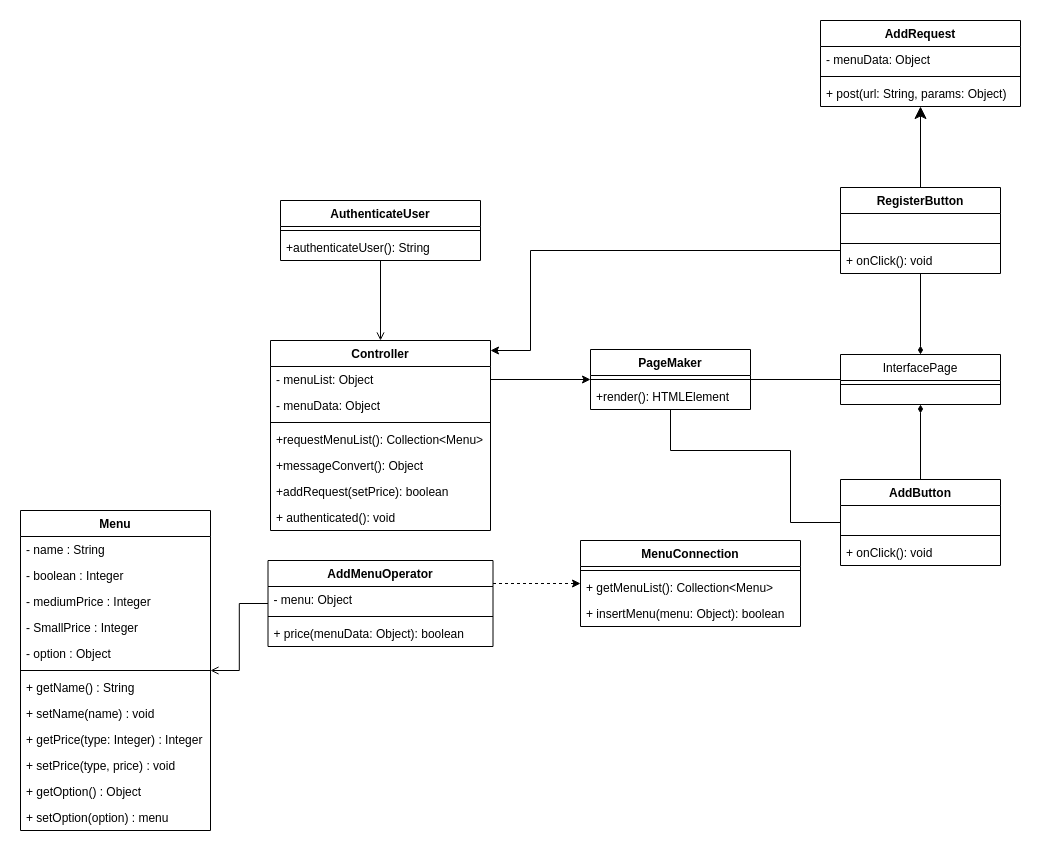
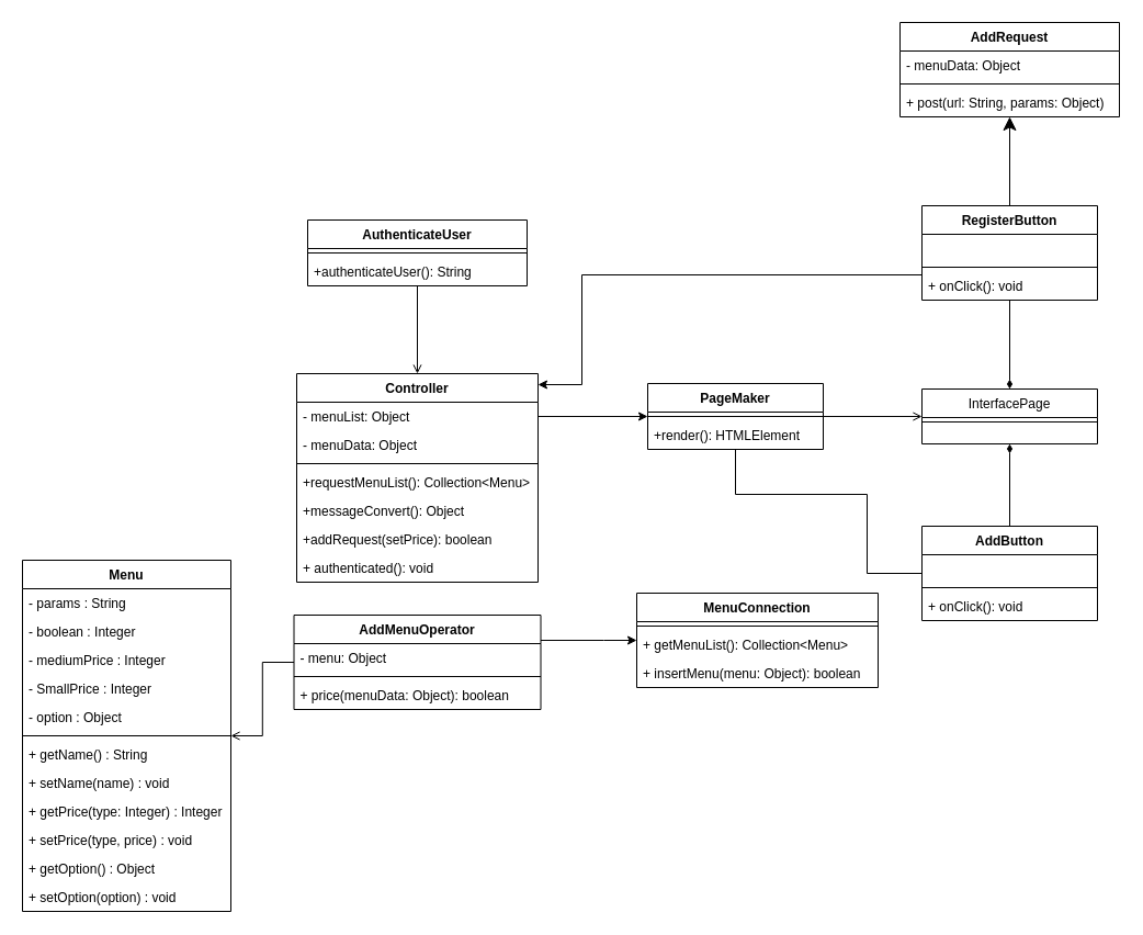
- <mxCell id="25" style="edgeStyle=orthogonalEdgeStyle;rounded=0;orthogonalLoop=1;jettySize=auto;html=1;endArrow=none;endFill=0;" edge="1" parent="1" source="26" target="57"><mxGeometry relative="1" as="geometry" /></mxCell>
+ <mxCell id="25" style="edgeStyle=orthogonalEdgeStyle;rounded=0;orthogonalLoop=1;jettySize=auto;html=1;endArrow=open;endFill=0;" edge="1" parent="1" source="26" target="57"><mxGeometry relative="1" as="geometry" /></mxCell>
- <mxCell id="8" value="- name : String" style="text;strokeColor=none;fillColor=none;align=left;verticalAlign=top;spacingLeft=4;spacingRight=4;overflow=hidden;rotatable=0;points=[[0,0.5],[1,0.5]];portConstraint=eastwest;" vertex="1" parent="7"><mxGeometry y="26" width="190" height="26" as="geometry" /></mxCell>
+ <mxCell id="8" value="- params : String" style="text;strokeColor=none;fillColor=none;align=left;verticalAlign=top;spacingLeft=4;spacingRight=4;overflow=hidden;rotatable=0;points=[[0,0.5],[1,0.5]];portConstraint=eastwest;" vertex="1" parent="7"><mxGeometry y="26" width="190" height="26" as="geometry" /></mxCell>
- <mxCell id="20" style="edgeStyle=orthogonalEdgeStyle;rounded=0;orthogonalLoop=1;jettySize=auto;html=1;endArrow=classic;endFill=1;endSize=6;dashed=1;" edge="1" parent="1" source="21" target="2"><mxGeometry relative="1" as="geometry"><Array as="points"><mxPoint x="550" y="583" /><mxPoint x="550" y="583" /></Array></mxGeometry></mxCell>
+ <mxCell id="20" style="edgeStyle=orthogonalEdgeStyle;rounded=0;orthogonalLoop=1;jettySize=auto;html=1;endArrow=classic;endFill=1;endSize=6;" edge="1" parent="1" source="21" target="2"><mxGeometry relative="1" as="geometry"><Array as="points"><mxPoint x="550" y="583" /><mxPoint x="550" y="583" /></Array></mxGeometry></mxCell>
- <mxCell id="19" value="+ setOption(option) : menu" style="text;strokeColor=none;fillColor=none;align=left;verticalAlign=top;spacingLeft=4;spacingRight=4;overflow=hidden;rotatable=0;points=[[0,0.5],[1,0.5]];portConstraint=eastwest;" vertex="1" parent="7"><mxGeometry y="294" width="190" height="26" as="geometry" /></mxCell>
+ <mxCell id="19" value="+ setOption(option) : void" style="text;strokeColor=none;fillColor=none;align=left;verticalAlign=top;spacingLeft=4;spacingRight=4;overflow=hidden;rotatable=0;points=[[0,0.5],[1,0.5]];portConstraint=eastwest;" vertex="1" parent="7"><mxGeometry y="294" width="190" height="26" as="geometry" /></mxCell>
